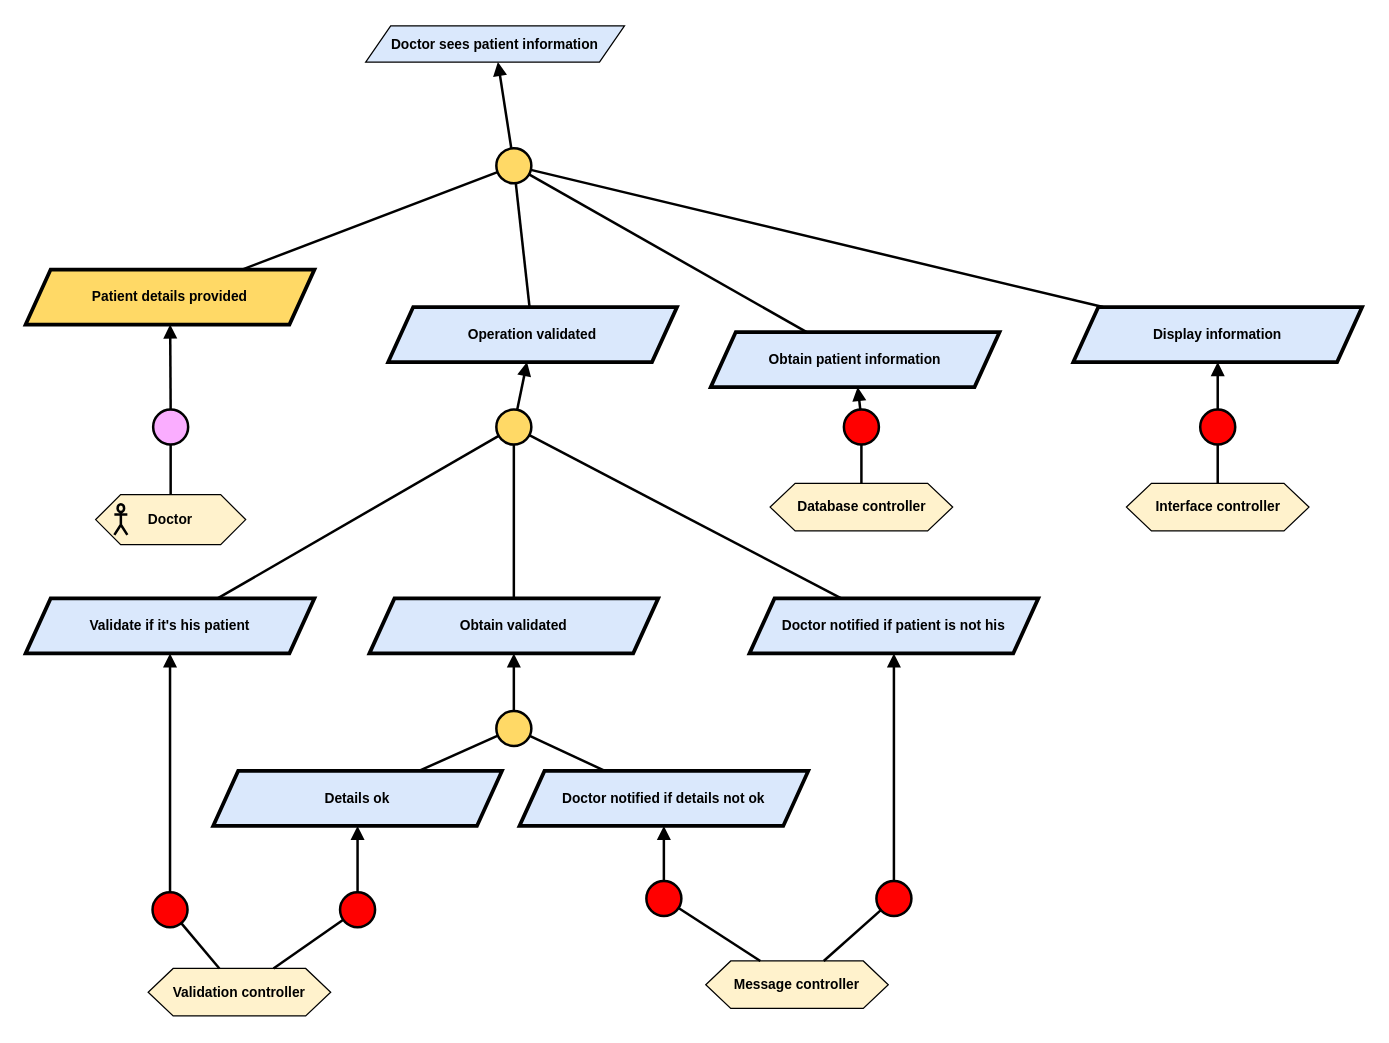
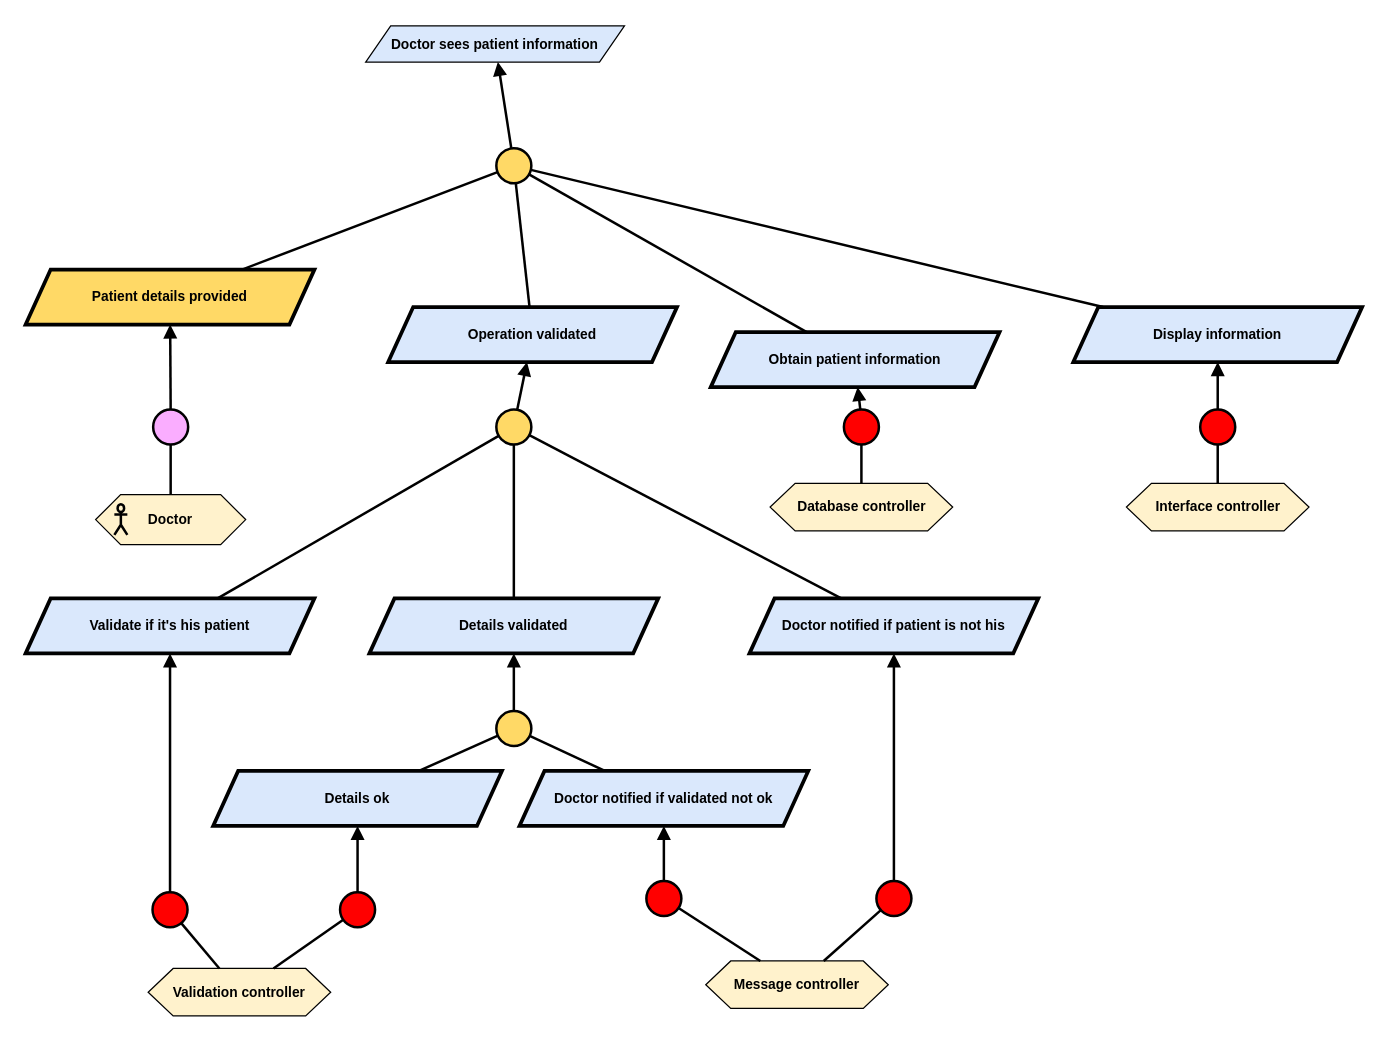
- <mxCell id="12" value="&lt;b&gt;Obtain validated&lt;/b&gt;" style="shape=parallelogram;perimeter=parallelogramPerimeter;whiteSpace=wrap;html=1;fixedSize=1;fillColor=#dae8fc;strokeColor=#000000;strokeWidth=3;fontFamily=Helvetica;fontSize=11;fontColor=default;labelBackgroundColor=none;" vertex="1" parent="1"><mxGeometry x="295" y="478" width="231" height="44" as="geometry" /></mxCell>
+ <mxCell id="12" value="&lt;b&gt;Details validated&lt;/b&gt;" style="shape=parallelogram;perimeter=parallelogramPerimeter;whiteSpace=wrap;html=1;fixedSize=1;fillColor=#dae8fc;strokeColor=#000000;strokeWidth=3;fontFamily=Helvetica;fontSize=11;fontColor=default;labelBackgroundColor=none;" vertex="1" parent="1"><mxGeometry x="295" y="478" width="231" height="44" as="geometry" /></mxCell>
- <mxCell id="35" value="&lt;b&gt;Doctor notified if details not ok&lt;/b&gt;" style="shape=parallelogram;perimeter=parallelogramPerimeter;whiteSpace=wrap;html=1;fixedSize=1;fillColor=#dae8fc;strokeColor=#000000;strokeWidth=3;fontFamily=Helvetica;fontSize=11;fontColor=default;labelBackgroundColor=none;" vertex="1" parent="1"><mxGeometry x="415" y="616" width="231" height="44" as="geometry" /></mxCell>
+ <mxCell id="35" value="&lt;b&gt;Doctor notified if validated not ok&lt;/b&gt;" style="shape=parallelogram;perimeter=parallelogramPerimeter;whiteSpace=wrap;html=1;fixedSize=1;fillColor=#dae8fc;strokeColor=#000000;strokeWidth=3;fontFamily=Helvetica;fontSize=11;fontColor=default;labelBackgroundColor=none;" vertex="1" parent="1"><mxGeometry x="415" y="616" width="231" height="44" as="geometry" /></mxCell>
